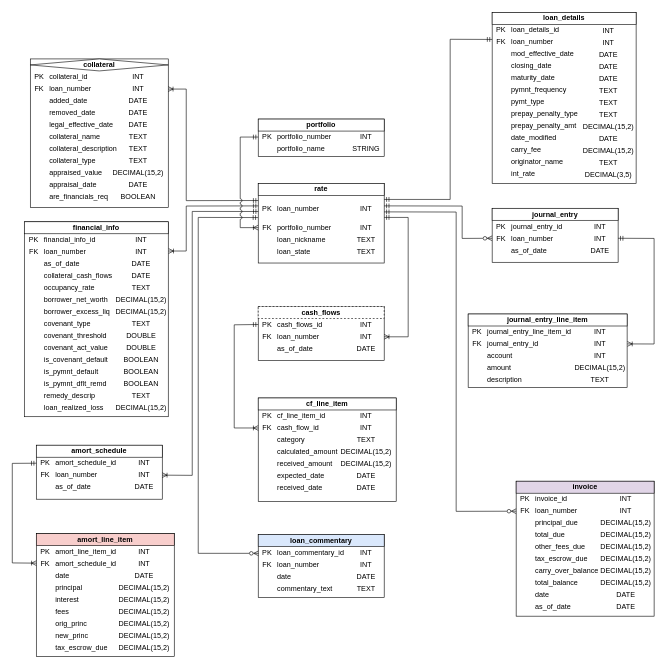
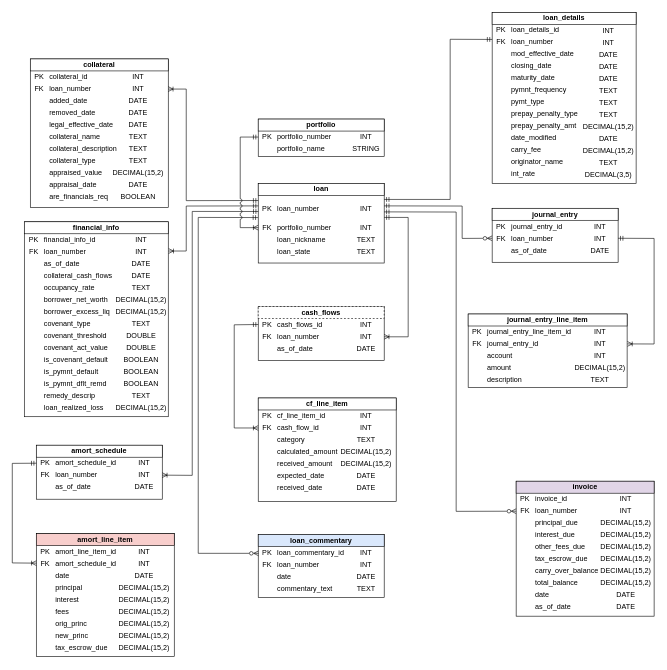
- <mxCell id="56" value="collateral" style="rhombus;whiteSpace=wrap;html=1;fontStyle=1;" vertex="1" parent="1"><mxGeometry x="50" y="97.75" width="230" height="20" as="geometry" /></mxCell>
+ <mxCell id="56" value="collateral" style="rounded=0;whiteSpace=wrap;html=1;fontStyle=1" vertex="1" parent="1"><mxGeometry x="50" y="97.75" width="230" height="20" as="geometry" /></mxCell>
- <mxCell id="3" value="rate" style="rounded=0;whiteSpace=wrap;html=1;fontStyle=1" vertex="1" parent="1"><mxGeometry x="430" y="305.25" width="210" height="20" as="geometry" /></mxCell>
+ <mxCell id="3" value="loan" style="rounded=0;whiteSpace=wrap;html=1;fontStyle=1" vertex="1" parent="1"><mxGeometry x="430" y="305.25" width="210" height="20" as="geometry" /></mxCell>
- <mxCell id="190" value="total_due" style="text;html=1;align=left;verticalAlign=middle;whiteSpace=wrap;rounded=0;" vertex="1" parent="1"><mxGeometry x="890" y="881.75" width="100" height="20" as="geometry" /></mxCell>
+ <mxCell id="190" value="interest_due" style="text;html=1;align=left;verticalAlign=middle;whiteSpace=wrap;rounded=0;" vertex="1" parent="1"><mxGeometry x="890" y="881.75" width="100" height="20" as="geometry" /></mxCell>
